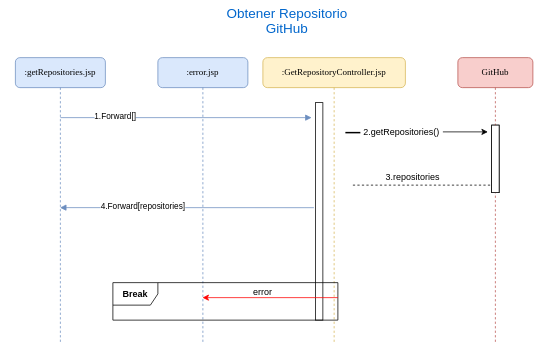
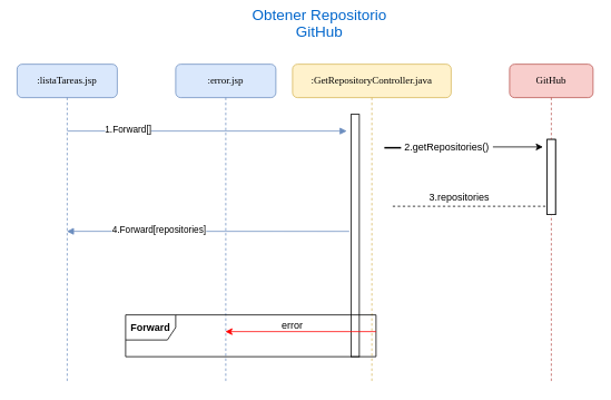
- <mxCell id="19" value=":getRepositories.jsp" style="shape=umlLifeline;perimeter=lifelinePerimeter;whiteSpace=wrap;html=1;container=1;collapsible=0;recursiveResize=0;outlineConnect=0;rounded=1;shadow=0;comic=0;labelBackgroundColor=none;strokeColor=#6c8ebf;strokeWidth=1;fillColor=#dae8fc;fontFamily=Verdana;fontSize=12;align=center;" vertex="1" parent="1"><mxGeometry x="20" y="76" width="120" height="380" as="geometry" /></mxCell>
+ <mxCell id="19" value=":listaTareas.jsp" style="shape=umlLifeline;perimeter=lifelinePerimeter;whiteSpace=wrap;html=1;container=1;collapsible=0;recursiveResize=0;outlineConnect=0;rounded=1;shadow=0;comic=0;labelBackgroundColor=none;strokeColor=#6c8ebf;strokeWidth=1;fillColor=#dae8fc;fontFamily=Verdana;fontSize=12;align=center;" vertex="1" parent="1"><mxGeometry x="20" y="76" width="120" height="380" as="geometry" /></mxCell>
- <mxCell id="4" value=":GetRepositoryController.jsp" style="shape=umlLifeline;perimeter=lifelinePerimeter;whiteSpace=wrap;html=1;container=1;collapsible=0;recursiveResize=0;outlineConnect=0;rounded=1;shadow=0;comic=0;labelBackgroundColor=none;strokeColor=#d6b656;strokeWidth=1;fillColor=#fff2cc;fontFamily=Verdana;fontSize=12;align=center;" vertex="1" parent="1"><mxGeometry x="350" y="76" width="190" height="380" as="geometry" /></mxCell>
+ <mxCell id="4" value=":GetRepositoryController.java" style="shape=umlLifeline;perimeter=lifelinePerimeter;whiteSpace=wrap;html=1;container=1;collapsible=0;recursiveResize=0;outlineConnect=0;rounded=1;shadow=0;comic=0;labelBackgroundColor=none;strokeColor=#d6b656;strokeWidth=1;fillColor=#fff2cc;fontFamily=Verdana;fontSize=12;align=center;" vertex="1" parent="1"><mxGeometry x="350" y="76" width="190" height="380" as="geometry" /></mxCell>
- <mxCell id="7" value="&lt;b&gt;Break&lt;/b&gt;" style="shape=umlFrame;whiteSpace=wrap;html=1;fillColor=#FFFFFF;gradientColor=none;" vertex="1" parent="1"><mxGeometry x="150" y="376" width="300" height="50" as="geometry" /></mxCell>
+ <mxCell id="7" value="&lt;b&gt;Forward&lt;/b&gt;" style="shape=umlFrame;whiteSpace=wrap;html=1;fillColor=#FFFFFF;gradientColor=none;" vertex="1" parent="1"><mxGeometry x="150" y="376" width="300" height="50" as="geometry" /></mxCell>
